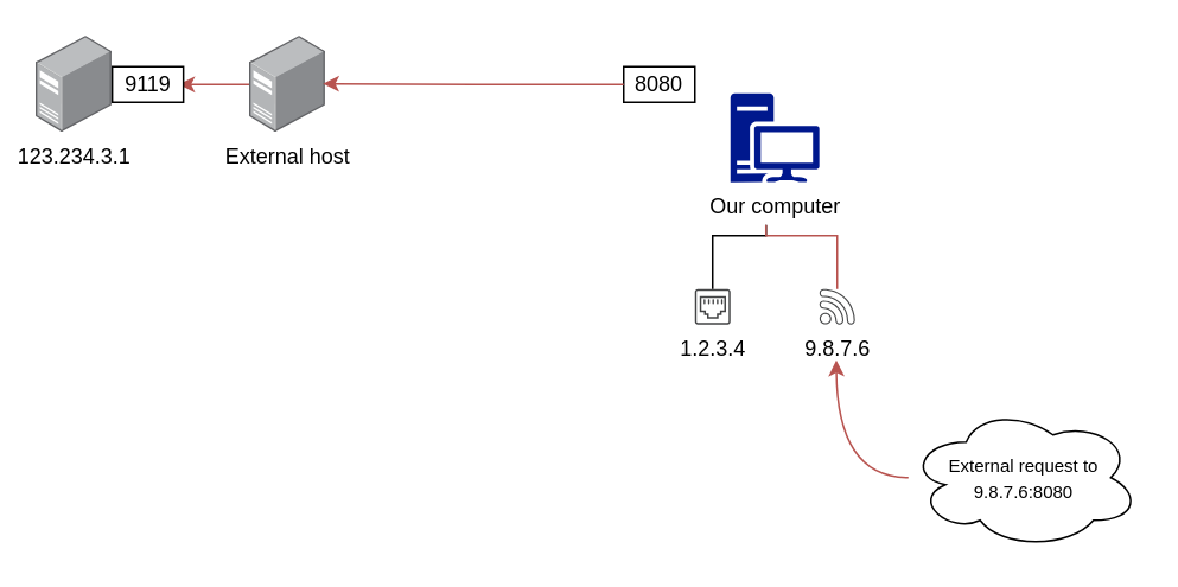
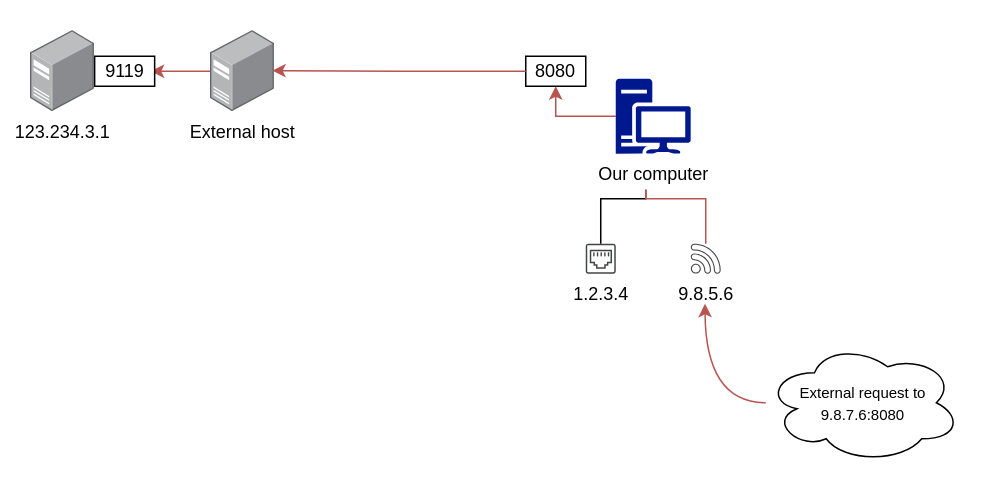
+ <mxCell id="6" style="edgeStyle=orthogonalEdgeStyle;rounded=0;orthogonalLoop=1;jettySize=auto;html=1;entryX=0.5;entryY=1;entryDx=0;entryDy=0;fillColor=#f8cecc;strokeColor=#b85450;" edge="1" parent="1" source="7" target="14"><mxGeometry relative="1" as="geometry" /></mxCell>
- <mxCell id="8" value="9.8.7.6" style="sketch=0;pointerEvents=1;shadow=0;dashed=0;html=1;strokeColor=none;fillColor=#434445;aspect=fixed;labelPosition=center;verticalLabelPosition=bottom;verticalAlign=top;align=center;outlineConnect=0;shape=mxgraph.vvd.wi_fi;" vertex="1" parent="1"><mxGeometry x="460" y="162" width="20" height="20" as="geometry" /></mxCell>
+ <mxCell id="8" value="9.8.5.6" style="sketch=0;pointerEvents=1;shadow=0;dashed=0;html=1;strokeColor=none;fillColor=#434445;aspect=fixed;labelPosition=center;verticalLabelPosition=bottom;verticalAlign=top;align=center;outlineConnect=0;shape=mxgraph.vvd.wi_fi;" vertex="1" parent="1"><mxGeometry x="460" y="162" width="20" height="20" as="geometry" /></mxCell>
